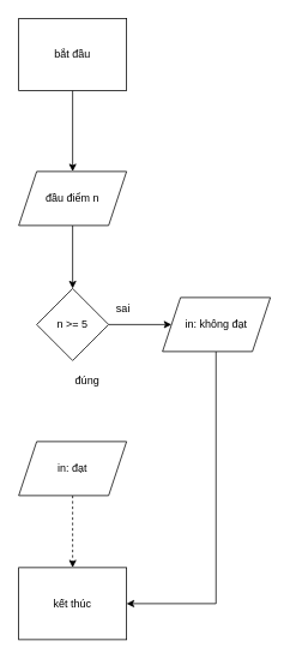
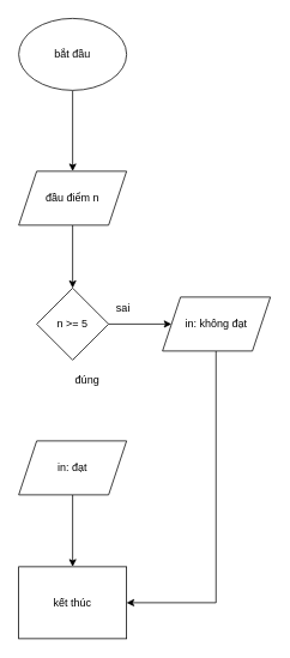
- <mxCell id="3" value="bắt đầu" style="whiteSpace=wrap;html=1;rounded=0;" vertex="1" parent="1"><mxGeometry x="20" y="20" width="120" height="80" as="geometry" /></mxCell>
+ <mxCell id="3" value="bắt đầu" style="ellipse;whiteSpace=wrap;html=1;" vertex="1" parent="1"><mxGeometry x="20" y="20" width="120" height="80" as="geometry" /></mxCell>
- <mxCell id="11" value="" style="edgeStyle=orthogonalEdgeStyle;rounded=0;orthogonalLoop=1;jettySize=auto;html=1;dashed=1;" edge="1" parent="1" source="12" target="14"><mxGeometry relative="1" as="geometry" /></mxCell>
+ <mxCell id="11" value="" style="edgeStyle=orthogonalEdgeStyle;rounded=0;orthogonalLoop=1;jettySize=auto;html=1;" edge="1" parent="1" source="12" target="14"><mxGeometry relative="1" as="geometry" /></mxCell>
